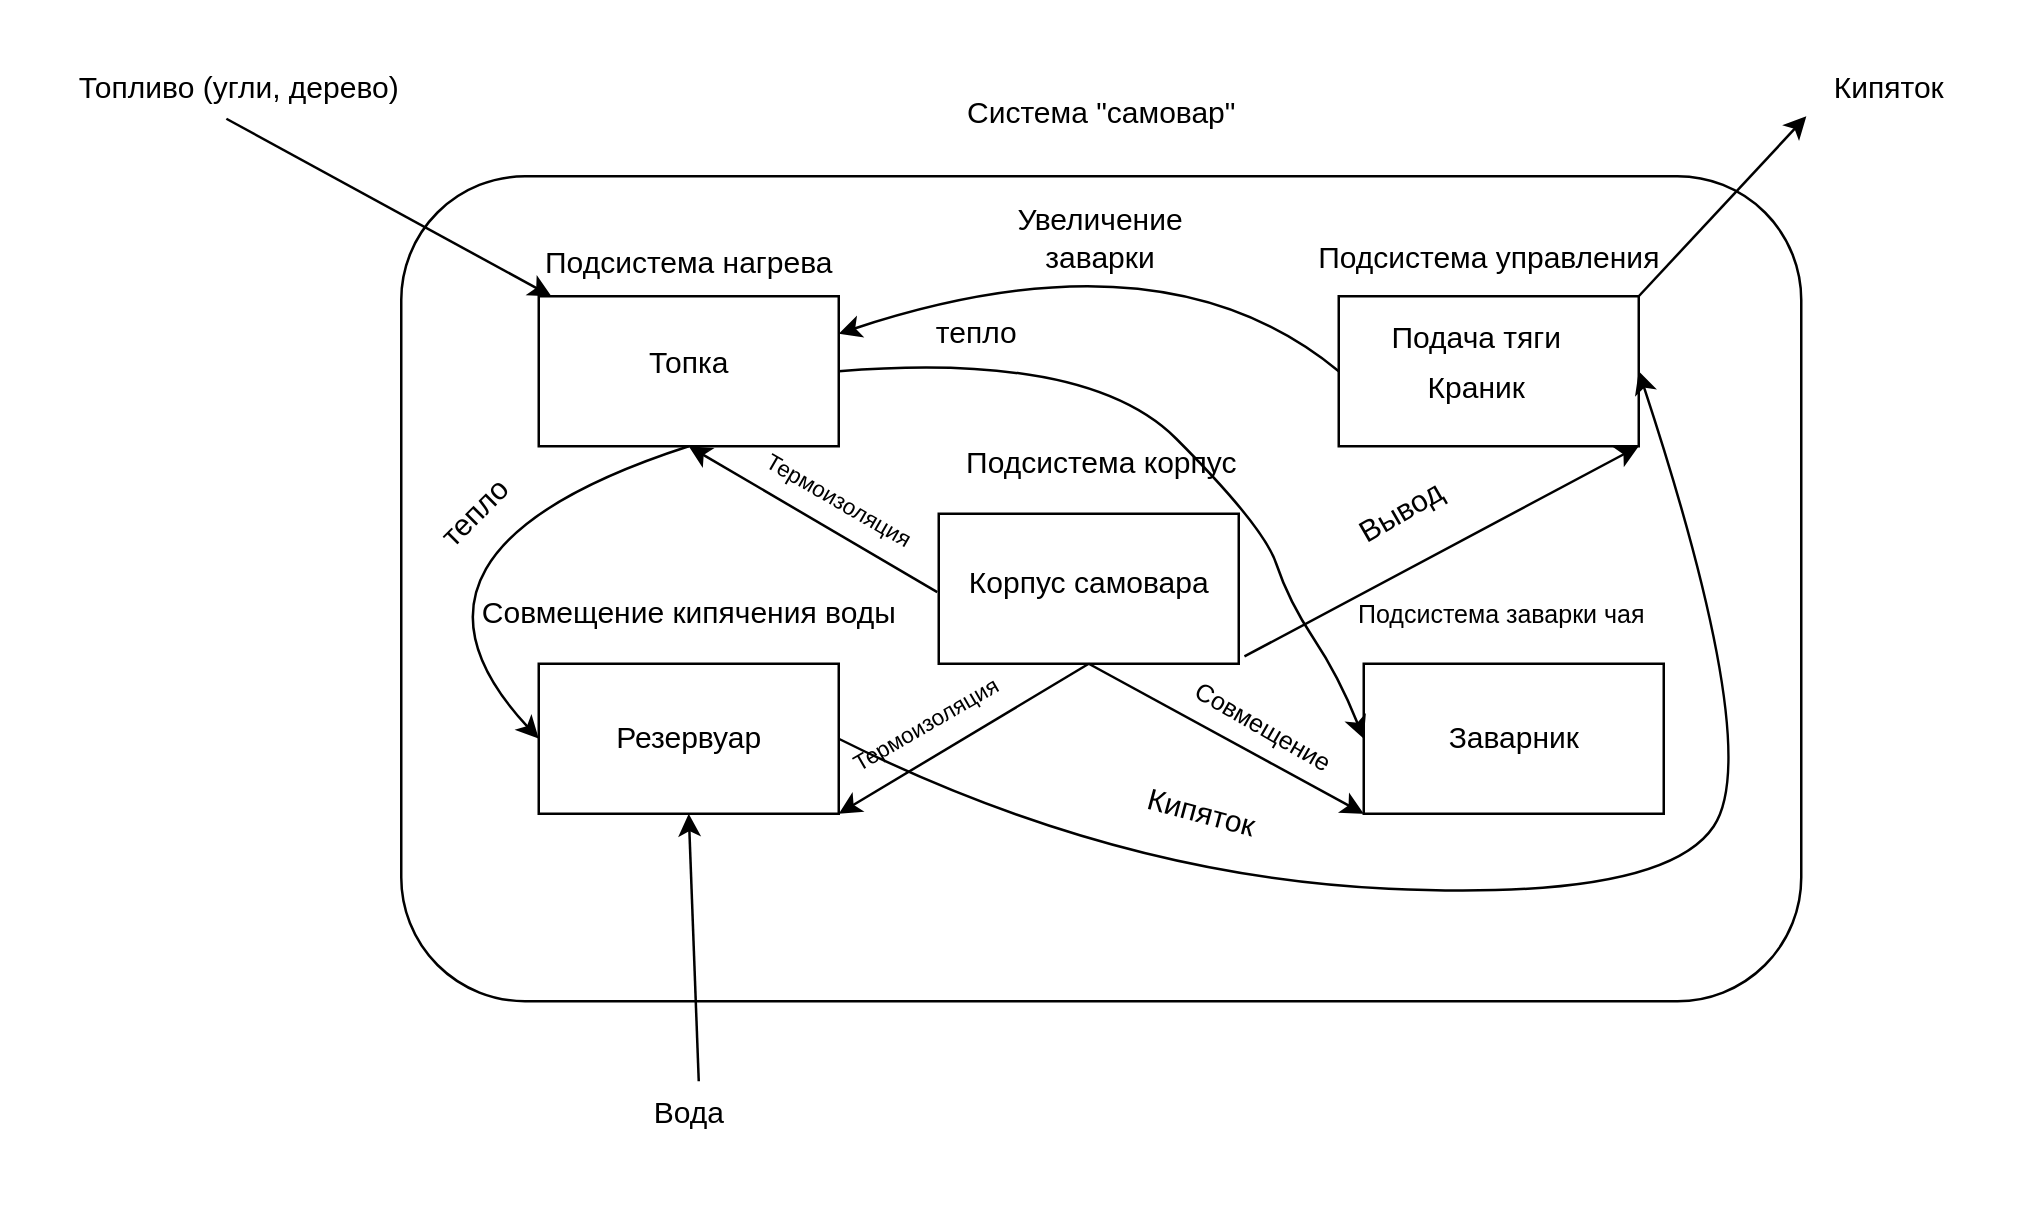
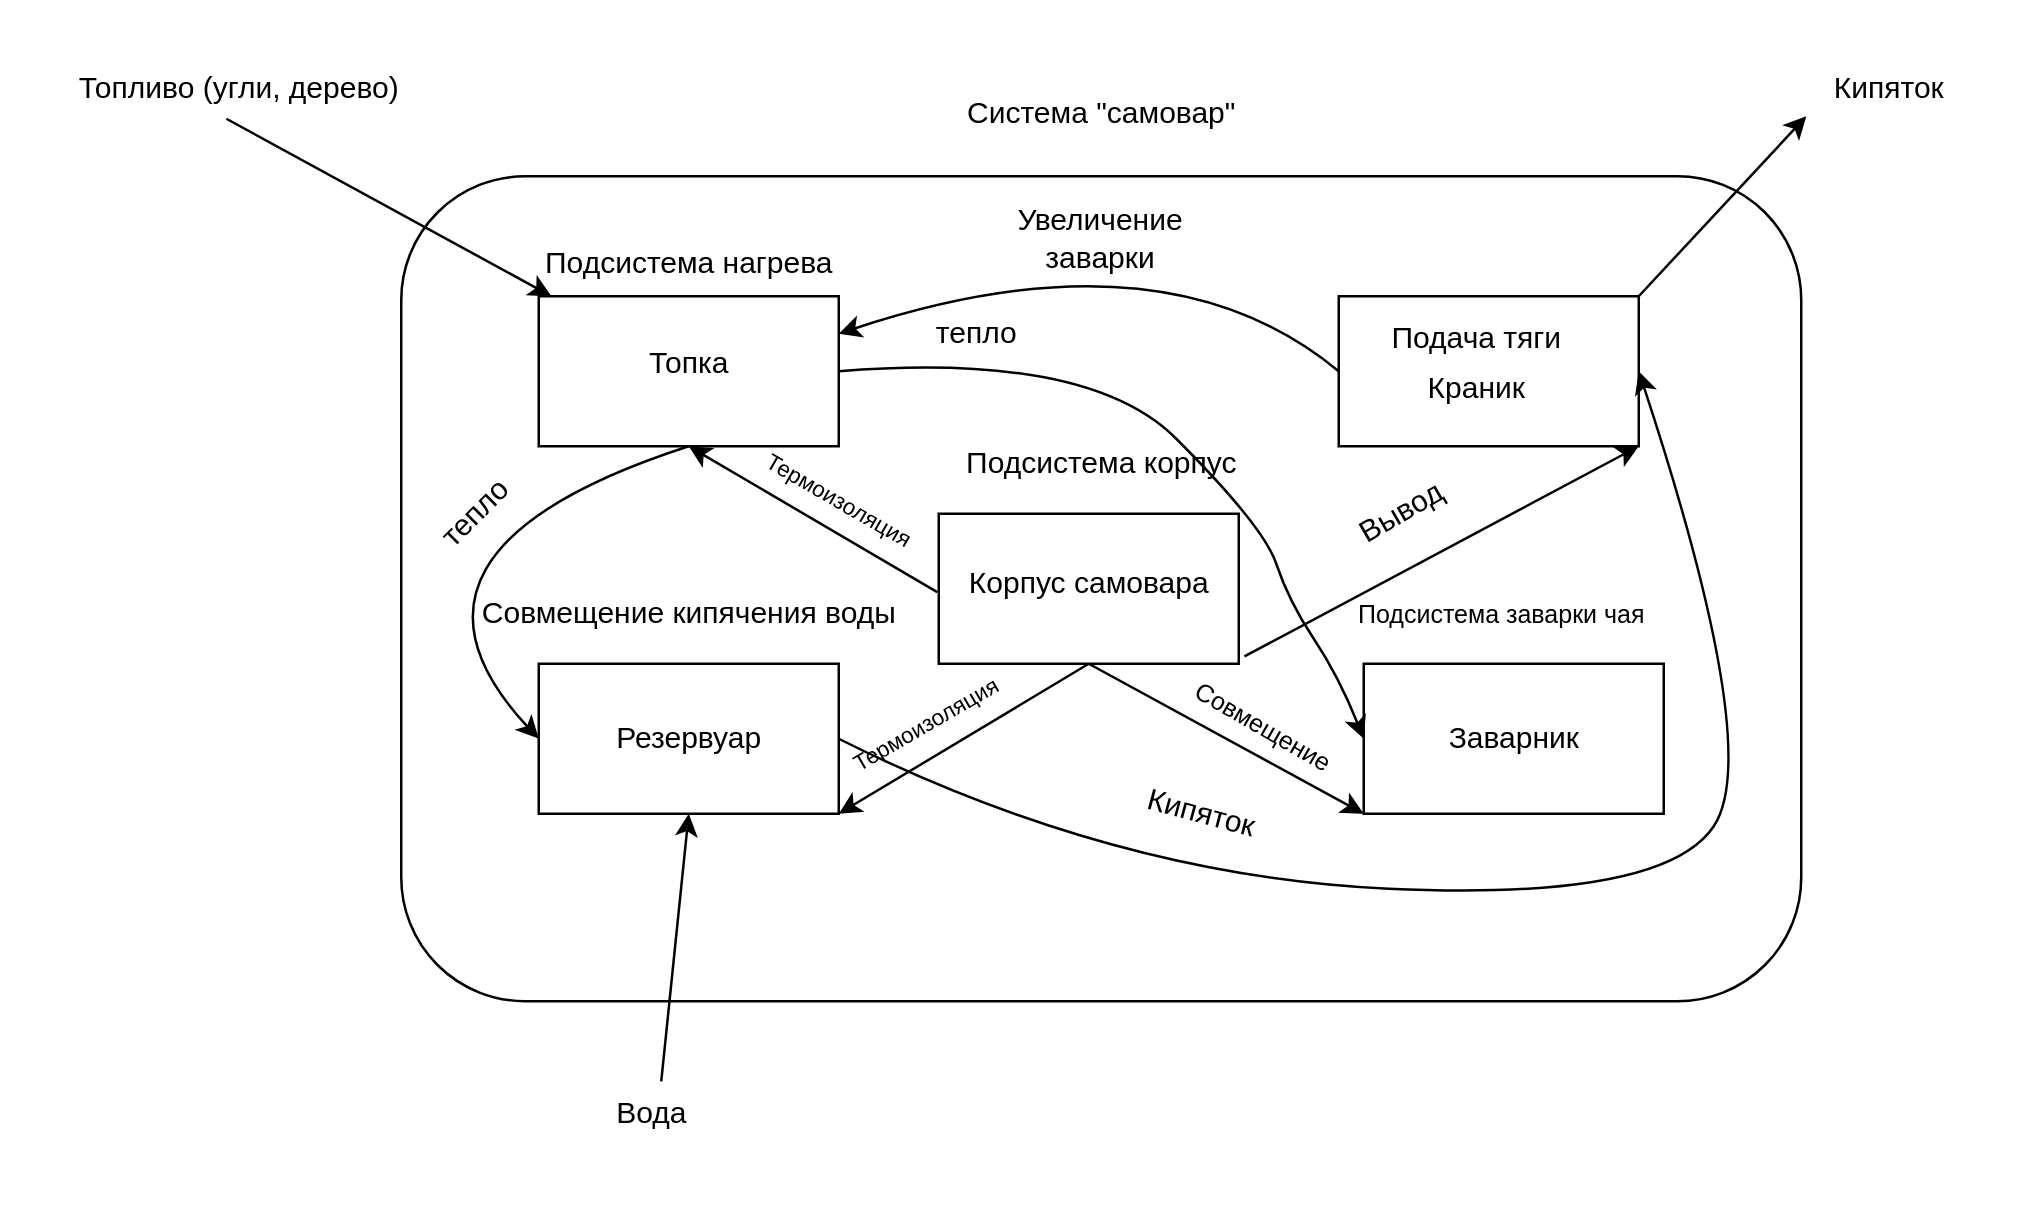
- <mxCell id="13" value="Подсистема управления" style="text;html=1;align=center;verticalAlign=middle;resizable=0;points=[];autosize=1;strokeColor=none;fillColor=none;" vertex="1" parent="1"><mxGeometry x="515" y="88" width="160" height="30" as="geometry" /></mxCell>
- <mxCell id="17" value="Вода" style="text;html=1;align=center;verticalAlign=middle;resizable=0;points=[];autosize=1;strokeColor=none;fillColor=none;" vertex="1" parent="1"><mxGeometry x="250" y="430" width="50" height="30" as="geometry" /></mxCell>
+ <mxCell id="17" value="Вода" style="text;html=1;align=center;verticalAlign=middle;resizable=0;points=[];autosize=1;strokeColor=none;fillColor=none;" vertex="1" parent="1"><mxGeometry x="235" y="430" width="50" height="30" as="geometry" /></mxCell>
